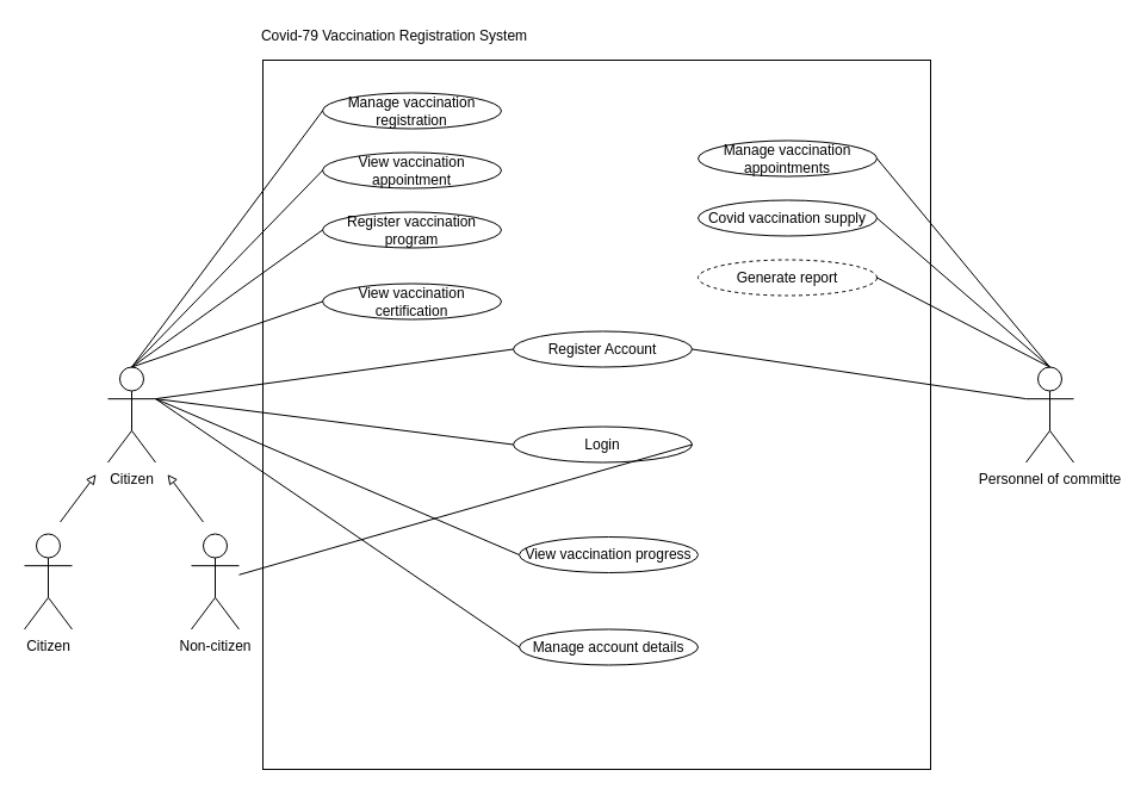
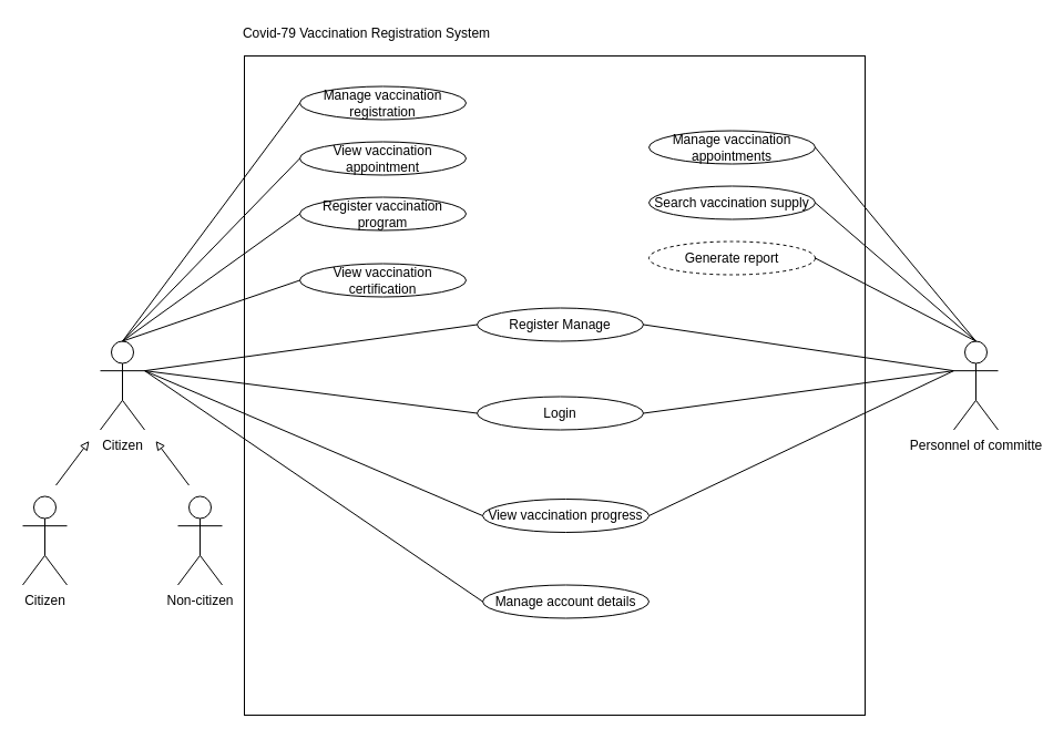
- <mxCell id="24" value="Covid vaccination supply" style="ellipse;whiteSpace=wrap;html=1;" parent="1" vertex="1"><mxGeometry x="585" y="167.5" width="150" height="30" as="geometry" /></mxCell>
+ <mxCell id="24" value="Search vaccination supply" style="ellipse;whiteSpace=wrap;html=1;" parent="1" vertex="1"><mxGeometry x="585" y="167.5" width="150" height="30" as="geometry" /></mxCell>
- <mxCell id="9" value="Register Account" style="ellipse;whiteSpace=wrap;html=1;" parent="1" vertex="1"><mxGeometry x="430" y="277.5" width="150" height="30" as="geometry" /></mxCell>
+ <mxCell id="9" value="Register Manage" style="ellipse;whiteSpace=wrap;html=1;" parent="1" vertex="1"><mxGeometry x="430" y="277.5" width="150" height="30" as="geometry" /></mxCell>
+ <mxCell id="26" value="" style="endArrow=none;html=1;exitX=1;exitY=0.5;exitDx=0;exitDy=0;entryX=0;entryY=0.333;entryDx=0;entryDy=0;entryPerimeter=0;" parent="1" source="25" target="11" edge="1"><mxGeometry width="50" height="50" relative="1" as="geometry"><mxPoint x="620" y="477.5" as="sourcePoint" /><mxPoint x="850" y="337.5" as="targetPoint" /></mxGeometry></mxCell>
- <mxCell id="16" value="" style="endArrow=none;html=1;exitX=1;exitY=0.5;exitDx=0;exitDy=0;" parent="1" source="8" target="4" edge="1"><mxGeometry width="50" height="50" relative="1" as="geometry"><mxPoint x="700" y="427.5" as="sourcePoint" /><mxPoint x="750" y="377.5" as="targetPoint" /></mxGeometry></mxCell>
+ <mxCell id="16" value="" style="endArrow=none;html=1;entryX=0;entryY=0.333;entryDx=0;entryDy=0;entryPerimeter=0;exitX=1;exitY=0.5;exitDx=0;exitDy=0;" parent="1" source="8" target="11" edge="1"><mxGeometry width="50" height="50" relative="1" as="geometry"><mxPoint x="700" y="427.5" as="sourcePoint" /><mxPoint x="750" y="377.5" as="targetPoint" /></mxGeometry></mxCell>
